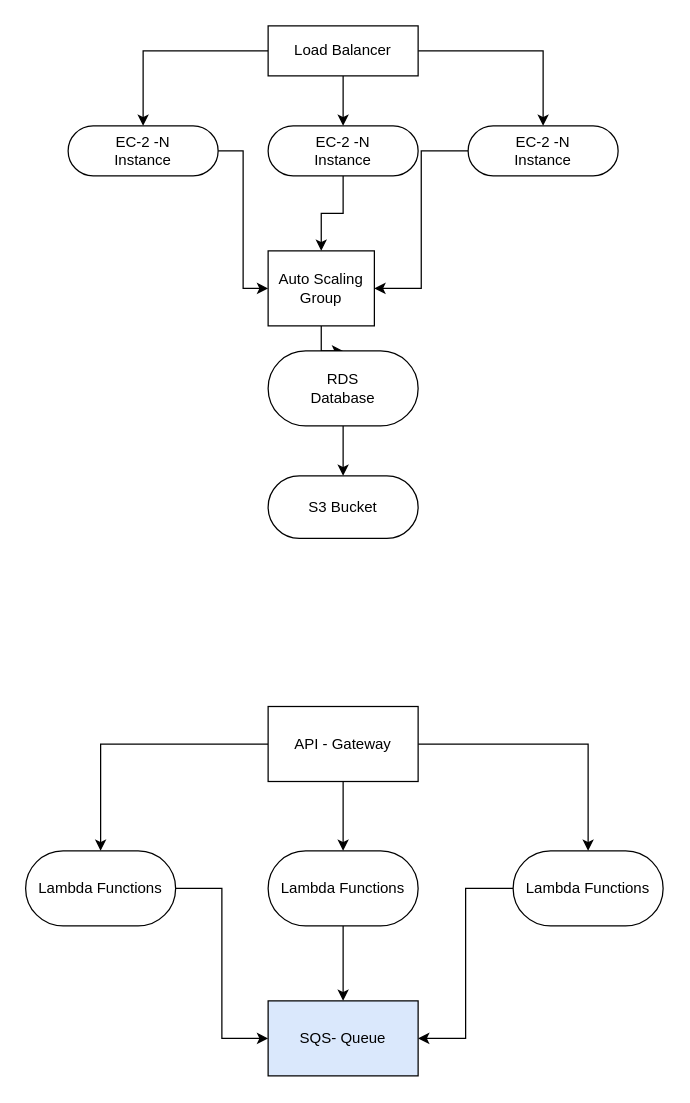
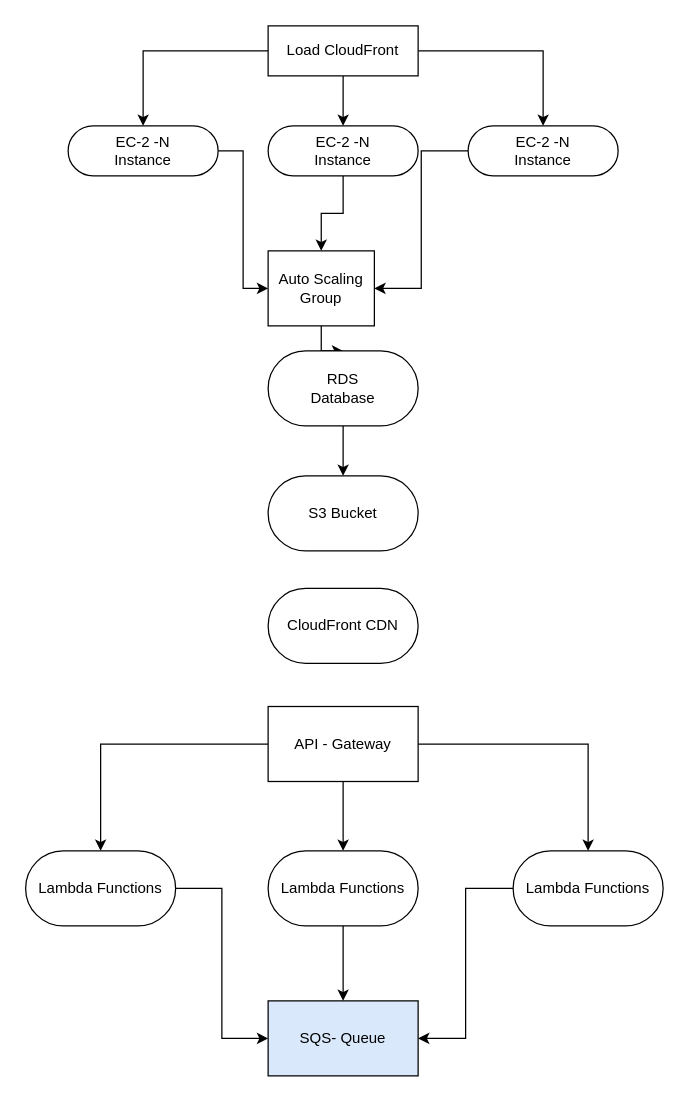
- <mxCell id="5" value="Load Balancer" style="rounded=0;whiteSpace=wrap;html=1;" vertex="1" parent="1"><mxGeometry x="214" y="20" width="120" height="40" as="geometry" /></mxCell>
+ <mxCell id="5" value="Load CloudFront" style="rounded=0;whiteSpace=wrap;html=1;" vertex="1" parent="1"><mxGeometry x="214" y="20" width="120" height="40" as="geometry" /></mxCell>
- <mxCell id="16" value="S3 Bucket" style="rounded=1;whiteSpace=wrap;html=1;arcSize=50;" vertex="1" parent="1"><mxGeometry x="214" y="380" width="120" height="50" as="geometry" /></mxCell>
+ <mxCell id="16" value="S3 Bucket" style="rounded=1;whiteSpace=wrap;html=1;arcSize=50;" vertex="1" parent="1"><mxGeometry x="214" y="380" width="120" height="60" as="geometry" /></mxCell>
+ <mxCell id="17" value="CloudFront CDN" style="rounded=1;whiteSpace=wrap;html=1;arcSize=50;" vertex="1" parent="1"><mxGeometry x="214" y="470" width="120" height="60" as="geometry" /></mxCell>
